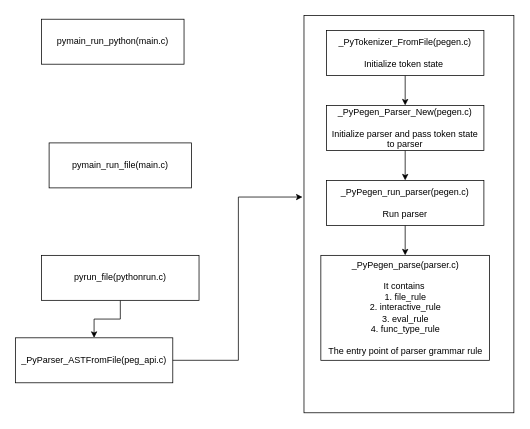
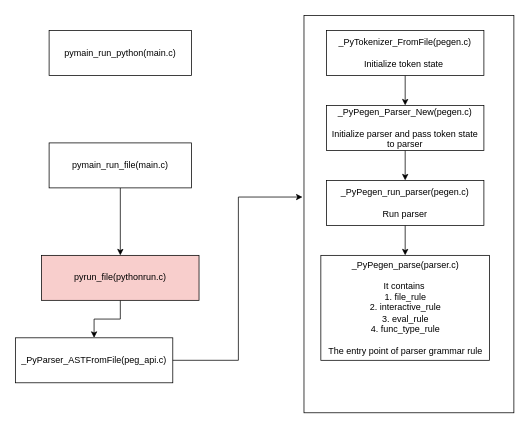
- <mxCell id="3" value="pymain_run_python(main.c)" style="rounded=0;whiteSpace=wrap;html=1;" parent="1" vertex="1"><mxGeometry x="55" y="25" width="190" height="60" as="geometry" /></mxCell>
+ <mxCell id="3" value="pymain_run_python(main.c)" style="rounded=0;whiteSpace=wrap;html=1;" parent="1" vertex="1"><mxGeometry x="65" y="40" width="190" height="60" as="geometry" /></mxCell>
+ <mxCell id="4" style="edgeStyle=orthogonalEdgeStyle;rounded=0;orthogonalLoop=1;jettySize=auto;html=1;entryX=0.5;entryY=0;entryDx=0;entryDy=0;" parent="1" source="5" target="7" edge="1"><mxGeometry relative="1" as="geometry" /></mxCell>
- <mxCell id="7" value="pyrun_file(pythonrun.c)" style="rounded=0;whiteSpace=wrap;html=1;" parent="1" vertex="1"><mxGeometry x="55" y="340" width="210" height="60" as="geometry" /></mxCell>
+ <mxCell id="7" value="pyrun_file(pythonrun.c)" style="rounded=0;whiteSpace=wrap;html=1;fillColor=#f8cecc;" parent="1" vertex="1"><mxGeometry x="55" y="340" width="210" height="60" as="geometry" /></mxCell>
